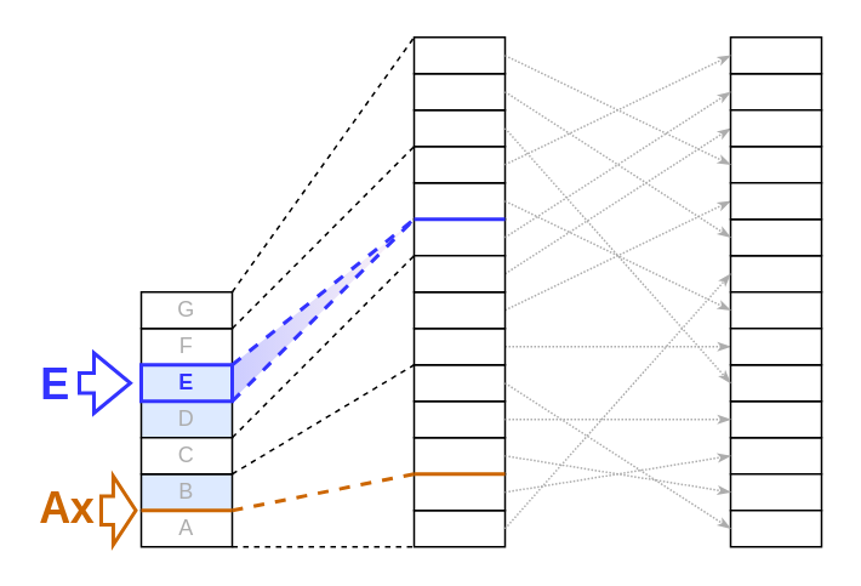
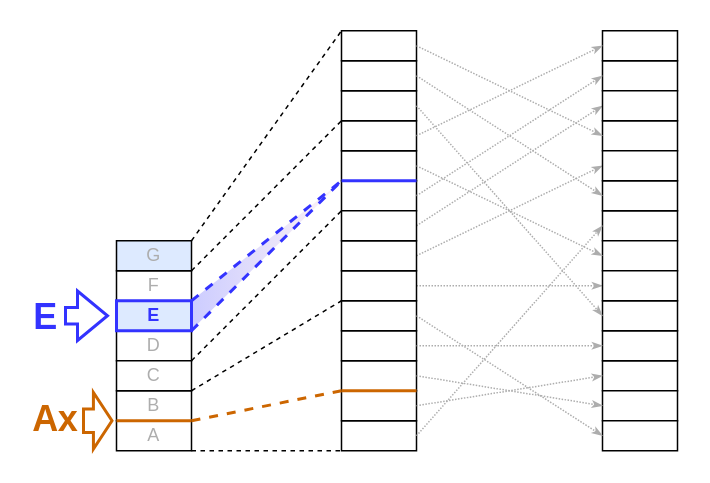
- <mxCell id="18" value="G" style="rounded=0;whiteSpace=wrap;html=1;fontColor=#ADADAD;" parent="1" vertex="1"><mxGeometry x="77" y="160" width="50" height="20" as="geometry" /></mxCell>
+ <mxCell id="18" value="G" style="rounded=0;whiteSpace=wrap;html=1;fontColor=#ADADAD;fillColor=#ddeaff;" parent="1" vertex="1"><mxGeometry x="77" y="160" width="50" height="20" as="geometry" /></mxCell>
- <mxCell id="5" value="D" style="rounded=0;whiteSpace=wrap;html=1;fontColor=#ADADAD;fillColor=#ddeaff;" parent="1" vertex="1"><mxGeometry x="77" y="220" width="50" height="20" as="geometry" /></mxCell>
+ <mxCell id="5" value="D" style="rounded=0;whiteSpace=wrap;html=1;fontColor=#ADADAD;" parent="1" vertex="1"><mxGeometry x="77" y="220" width="50" height="20" as="geometry" /></mxCell>
- <mxCell id="4" value="B" style="rounded=0;whiteSpace=wrap;html=1;fontColor=#ADADAD;fillColor=#ddeaff;" parent="1" vertex="1"><mxGeometry x="77" y="260" width="50" height="20" as="geometry" /></mxCell>
+ <mxCell id="4" value="B" style="rounded=0;whiteSpace=wrap;html=1;fontColor=#ADADAD;" parent="1" vertex="1"><mxGeometry x="77" y="260" width="50" height="20" as="geometry" /></mxCell>
